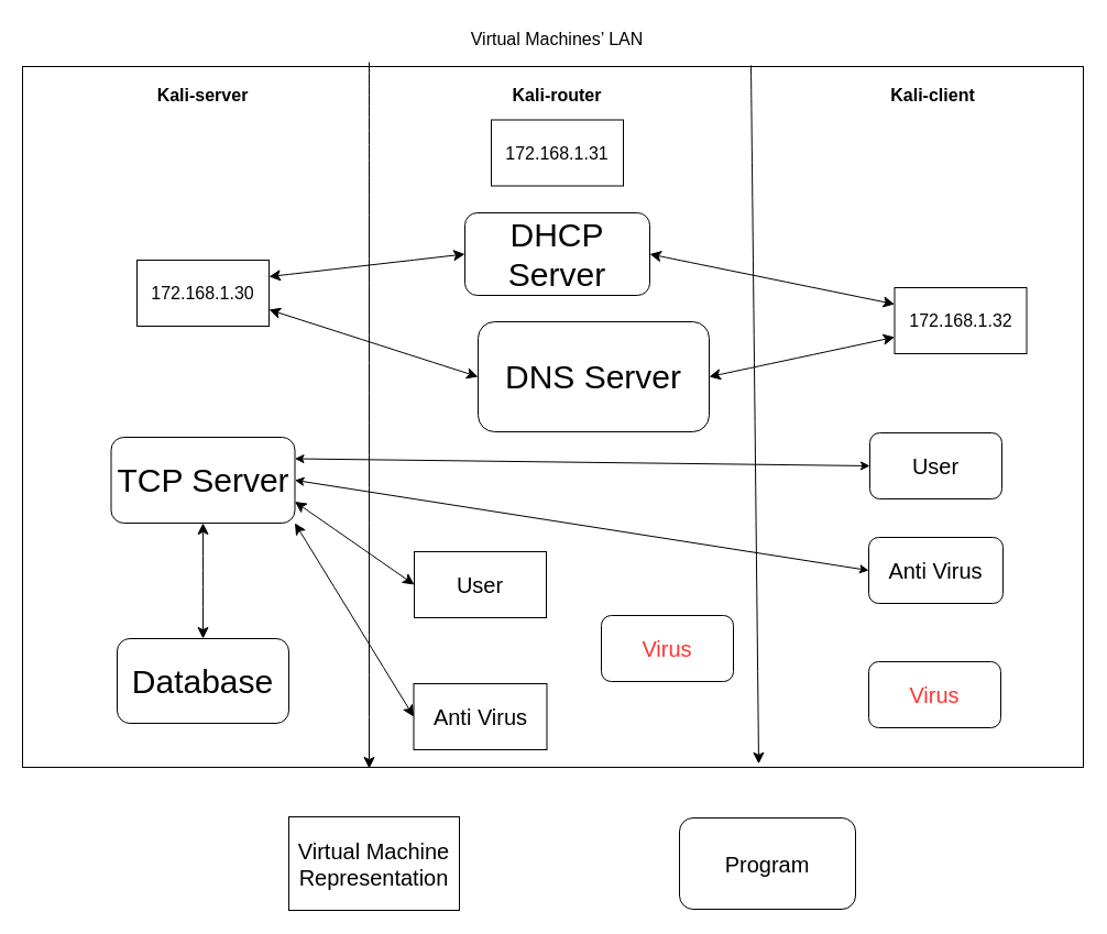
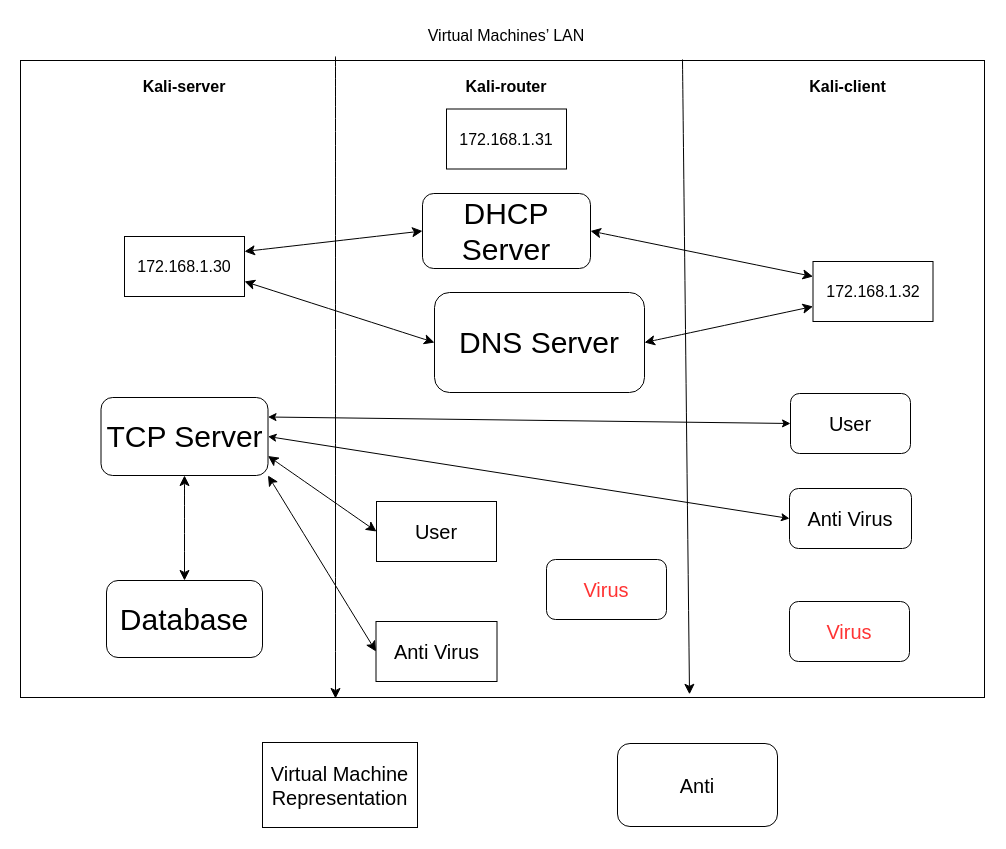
- <mxCell id="27" value="&lt;font style=&quot;font-size: 20px;&quot;&gt;Program&lt;/font&gt;" style="rounded=1;whiteSpace=wrap;html=1;" parent="1" vertex="1"><mxGeometry x="617" y="743" width="160" height="83" as="geometry" /></mxCell>
+ <mxCell id="27" value="&lt;font style=&quot;font-size: 20px;&quot;&gt;Anti&lt;/font&gt;" style="rounded=1;whiteSpace=wrap;html=1;" parent="1" vertex="1"><mxGeometry x="617" y="743" width="160" height="83" as="geometry" /></mxCell>
